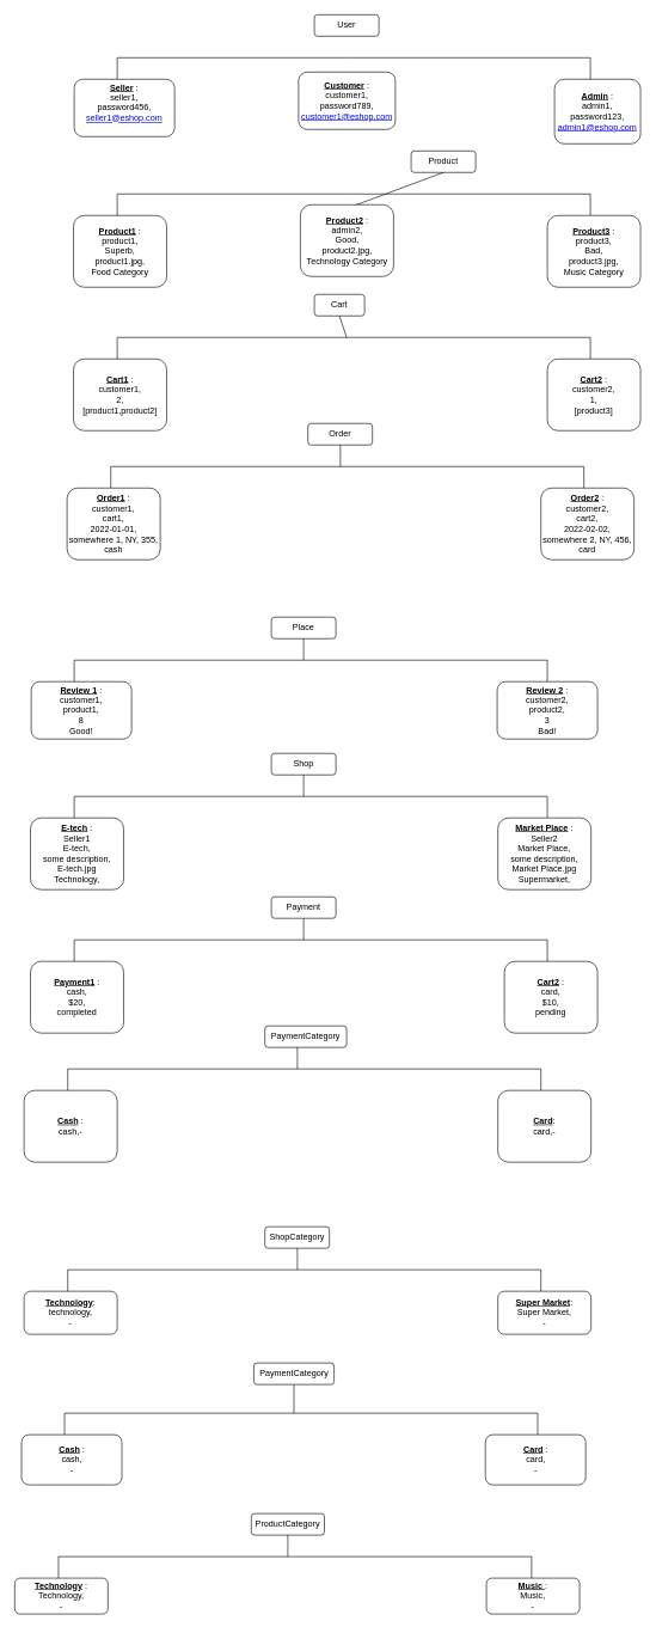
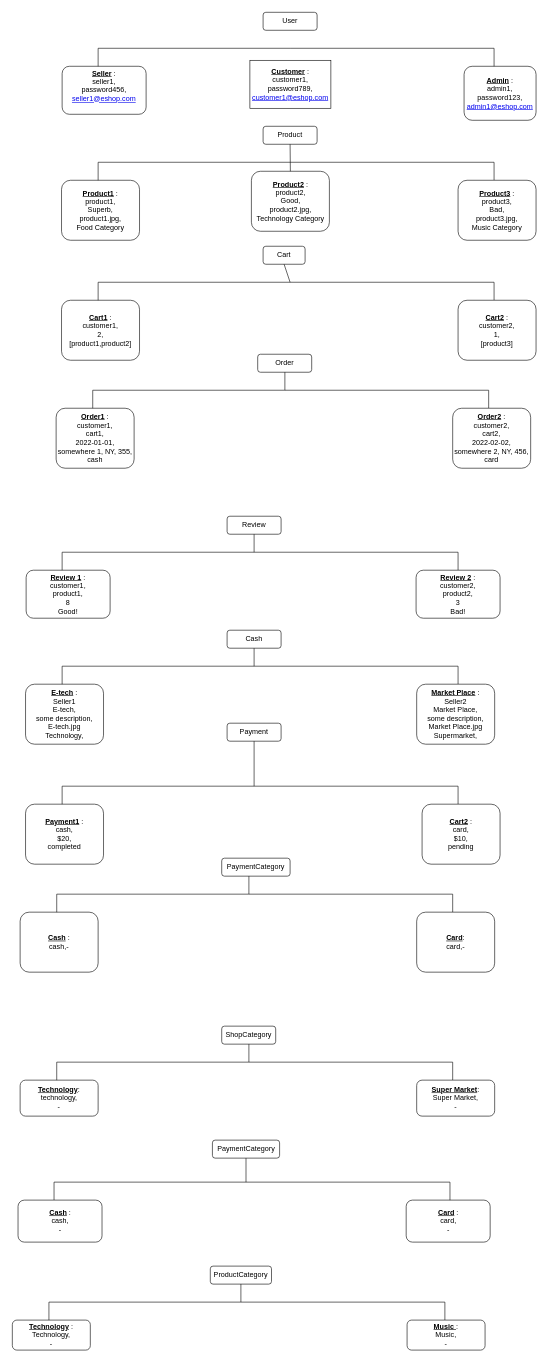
- <mxCell id="3" value="&lt;div&gt;&lt;u&gt;&lt;b&gt;&lt;br&gt;&lt;/b&gt;&lt;/u&gt;&lt;/div&gt;&lt;div&gt;&lt;u&gt;&lt;b&gt;&lt;br&gt;&lt;/b&gt;&lt;/u&gt;&lt;/div&gt;&lt;div&gt;&lt;u&gt;&lt;b&gt;Customer&lt;/b&gt;&lt;/u&gt; :&lt;/div&gt;&lt;div&gt;customer1,&lt;/div&gt;&lt;div&gt;password789,&lt;/div&gt;&lt;div&gt;&lt;a target=&quot;_new&quot; href=&quot;mailto:admin1@eshop.com&quot;&gt;customer1@eshop.com&lt;/a&gt;&lt;/div&gt;&lt;div&gt;&lt;br&gt;&lt;br&gt;&lt;/div&gt;" style="rounded=1;whiteSpace=wrap;html=1;" parent="1" vertex="1"><mxGeometry x="416" y="100" width="135" height="80" as="geometry" /></mxCell>
+ <mxCell id="3" value="&lt;div&gt;&lt;u&gt;&lt;b&gt;&lt;br&gt;&lt;/b&gt;&lt;/u&gt;&lt;/div&gt;&lt;div&gt;&lt;u&gt;&lt;b&gt;&lt;br&gt;&lt;/b&gt;&lt;/u&gt;&lt;/div&gt;&lt;div&gt;&lt;u&gt;&lt;b&gt;Customer&lt;/b&gt;&lt;/u&gt; :&lt;/div&gt;&lt;div&gt;customer1,&lt;/div&gt;&lt;div&gt;password789,&lt;/div&gt;&lt;div&gt;&lt;a target=&quot;_new&quot; href=&quot;mailto:admin1@eshop.com&quot;&gt;customer1@eshop.com&lt;/a&gt;&lt;/div&gt;&lt;div&gt;&lt;br&gt;&lt;br&gt;&lt;/div&gt;" style="whiteSpace=wrap;html=1;rounded=0;" parent="1" vertex="1"><mxGeometry x="416" y="100" width="135" height="80" as="geometry" /></mxCell>
- <mxCell id="10" value="Product" style="rounded=1;whiteSpace=wrap;html=1;" parent="1" vertex="1"><mxGeometry x="573" y="210" width="90" height="30" as="geometry" /></mxCell>
+ <mxCell id="10" value="Product" style="rounded=1;whiteSpace=wrap;html=1;" parent="1" vertex="1"><mxGeometry x="438" y="210" width="90" height="30" as="geometry" /></mxCell>
- <mxCell id="17" value="&lt;div&gt;&lt;u&gt;&lt;b&gt;&lt;br&gt;&lt;/b&gt;&lt;/u&gt;&lt;/div&gt;&lt;div&gt;&lt;u&gt;&lt;b&gt;&lt;br&gt;&lt;/b&gt;&lt;/u&gt;&lt;/div&gt;&lt;div&gt;&lt;u&gt;&lt;b&gt;&lt;br&gt;&lt;/b&gt;&lt;/u&gt;&lt;/div&gt;&lt;div&gt;&lt;u&gt;&lt;b&gt;Product2&lt;/b&gt;&lt;/u&gt; :&lt;/div&gt;&lt;div&gt;admin2,&lt;/div&gt;&lt;div&gt;Good,&lt;/div&gt;&lt;div&gt;product2.jpg,&lt;/div&gt;&lt;div&gt;Technology Category&lt;br&gt;&lt;/div&gt;&lt;div&gt;&lt;br&gt;&lt;br&gt;&lt;br&gt;&lt;/div&gt;" style="rounded=1;whiteSpace=wrap;html=1;" parent="1" vertex="1"><mxGeometry x="418.5" y="285" width="130" height="100" as="geometry" /></mxCell>
+ <mxCell id="17" value="&lt;div&gt;&lt;u&gt;&lt;b&gt;&lt;br&gt;&lt;/b&gt;&lt;/u&gt;&lt;/div&gt;&lt;div&gt;&lt;u&gt;&lt;b&gt;&lt;br&gt;&lt;/b&gt;&lt;/u&gt;&lt;/div&gt;&lt;div&gt;&lt;u&gt;&lt;b&gt;&lt;br&gt;&lt;/b&gt;&lt;/u&gt;&lt;/div&gt;&lt;div&gt;&lt;u&gt;&lt;b&gt;Product2&lt;/b&gt;&lt;/u&gt; :&lt;/div&gt;&lt;div&gt;product2,&lt;/div&gt;&lt;div&gt;Good,&lt;/div&gt;&lt;div&gt;product2.jpg,&lt;/div&gt;&lt;div&gt;Technology Category&lt;br&gt;&lt;/div&gt;&lt;div&gt;&lt;br&gt;&lt;br&gt;&lt;br&gt;&lt;/div&gt;" style="rounded=1;whiteSpace=wrap;html=1;" parent="1" vertex="1"><mxGeometry x="418.5" y="285" width="130" height="100" as="geometry" /></mxCell>
- <mxCell id="35" value="Place" style="rounded=1;whiteSpace=wrap;html=1;" parent="1" vertex="1"><mxGeometry x="378" y="860" width="90" height="30" as="geometry" /></mxCell>
+ <mxCell id="35" value="Review" style="rounded=1;whiteSpace=wrap;html=1;" parent="1" vertex="1"><mxGeometry x="378" y="860" width="90" height="30" as="geometry" /></mxCell>
- <mxCell id="42" value="Shop" style="rounded=1;whiteSpace=wrap;html=1;" parent="1" vertex="1"><mxGeometry x="378" y="1050" width="90" height="30" as="geometry" /></mxCell>
+ <mxCell id="42" value="Cash" style="rounded=1;whiteSpace=wrap;html=1;" parent="1" vertex="1"><mxGeometry x="378" y="1050" width="90" height="30" as="geometry" /></mxCell>
- <mxCell id="48" value="Payment" style="rounded=1;whiteSpace=wrap;html=1;" parent="1" vertex="1"><mxGeometry x="378" y="1250" width="90" height="30" as="geometry" /></mxCell>
+ <mxCell id="48" value="Payment" style="rounded=1;whiteSpace=wrap;html=1;" parent="1" vertex="1"><mxGeometry x="378" y="1205" width="90" height="30" as="geometry" /></mxCell>
